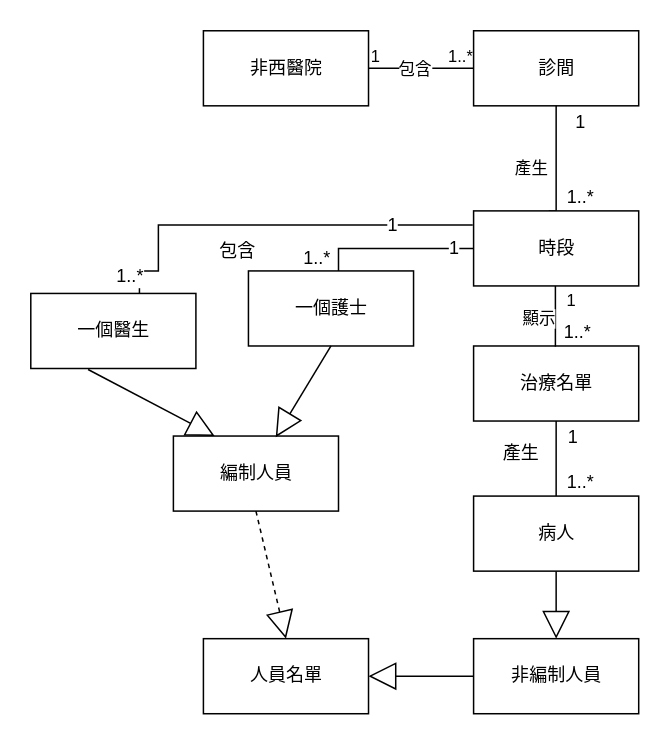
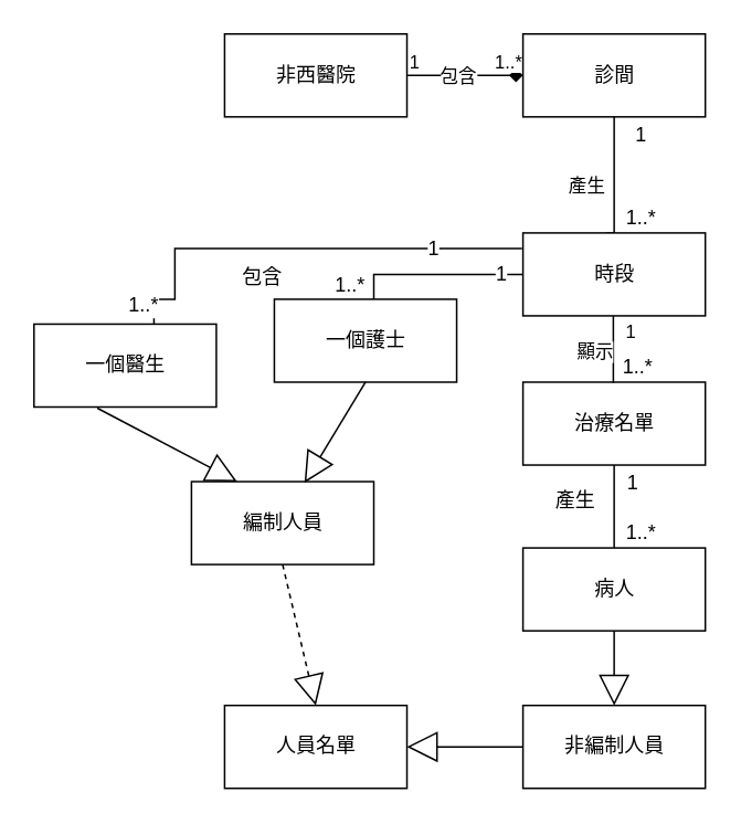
- <mxCell id="3" value="" style="endArrow=none;html=1;edgeStyle=orthogonalEdgeStyle;rounded=0;entryX=0;entryY=0.5;entryDx=0;entryDy=0;exitX=1;exitY=0.5;exitDx=0;exitDy=0;" edge="1" parent="1" source="2" target="7"><mxGeometry relative="1" as="geometry"><mxPoint x="275" y="160" as="sourcePoint" /><mxPoint x="435" y="160" as="targetPoint" /></mxGeometry></mxCell>
+ <mxCell id="3" value="" style="endArrow=diamond;html=1;edgeStyle=orthogonalEdgeStyle;rounded=0;entryX=0;entryY=0.5;entryDx=0;entryDy=0;exitX=1;exitY=0.5;exitDx=0;exitDy=0;" edge="1" parent="1" source="2" target="7"><mxGeometry relative="1" as="geometry"><mxPoint x="275" y="160" as="sourcePoint" /><mxPoint x="435" y="160" as="targetPoint" /></mxGeometry></mxCell>
